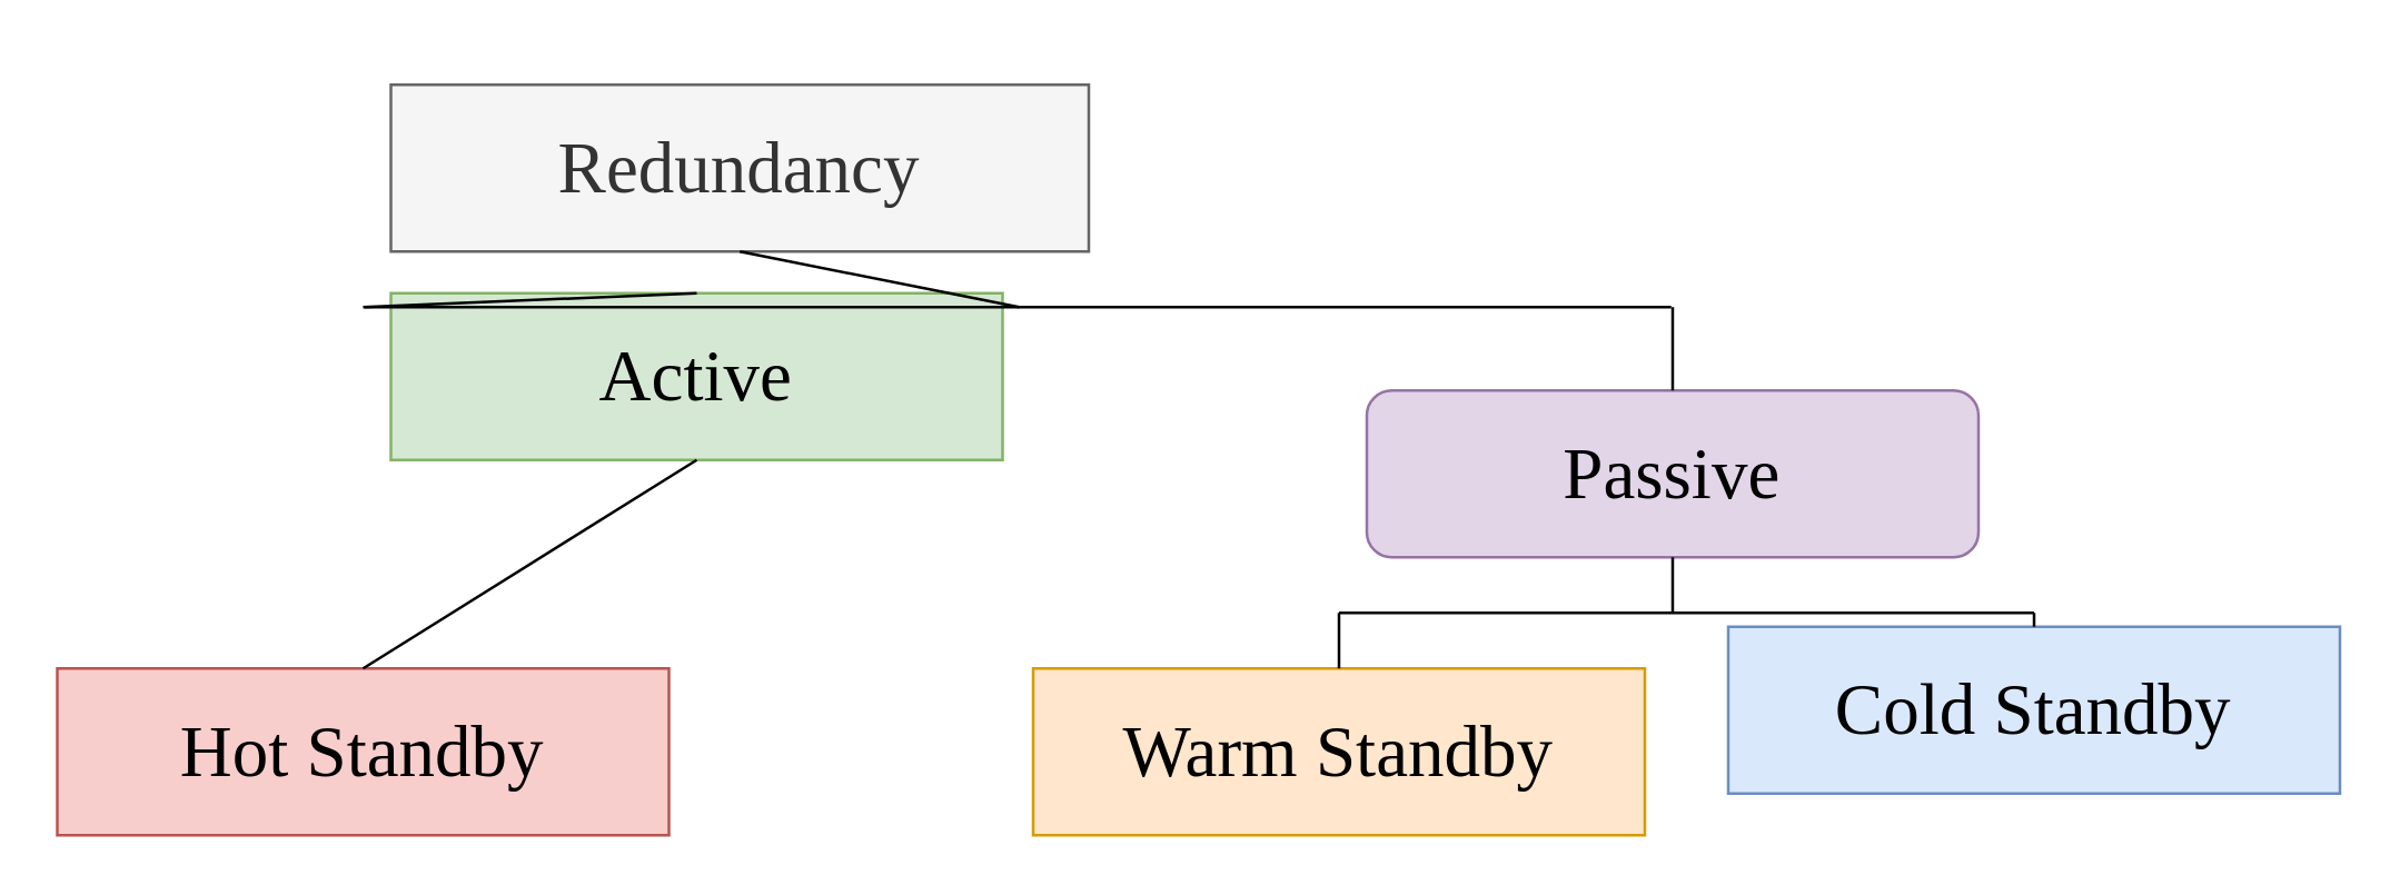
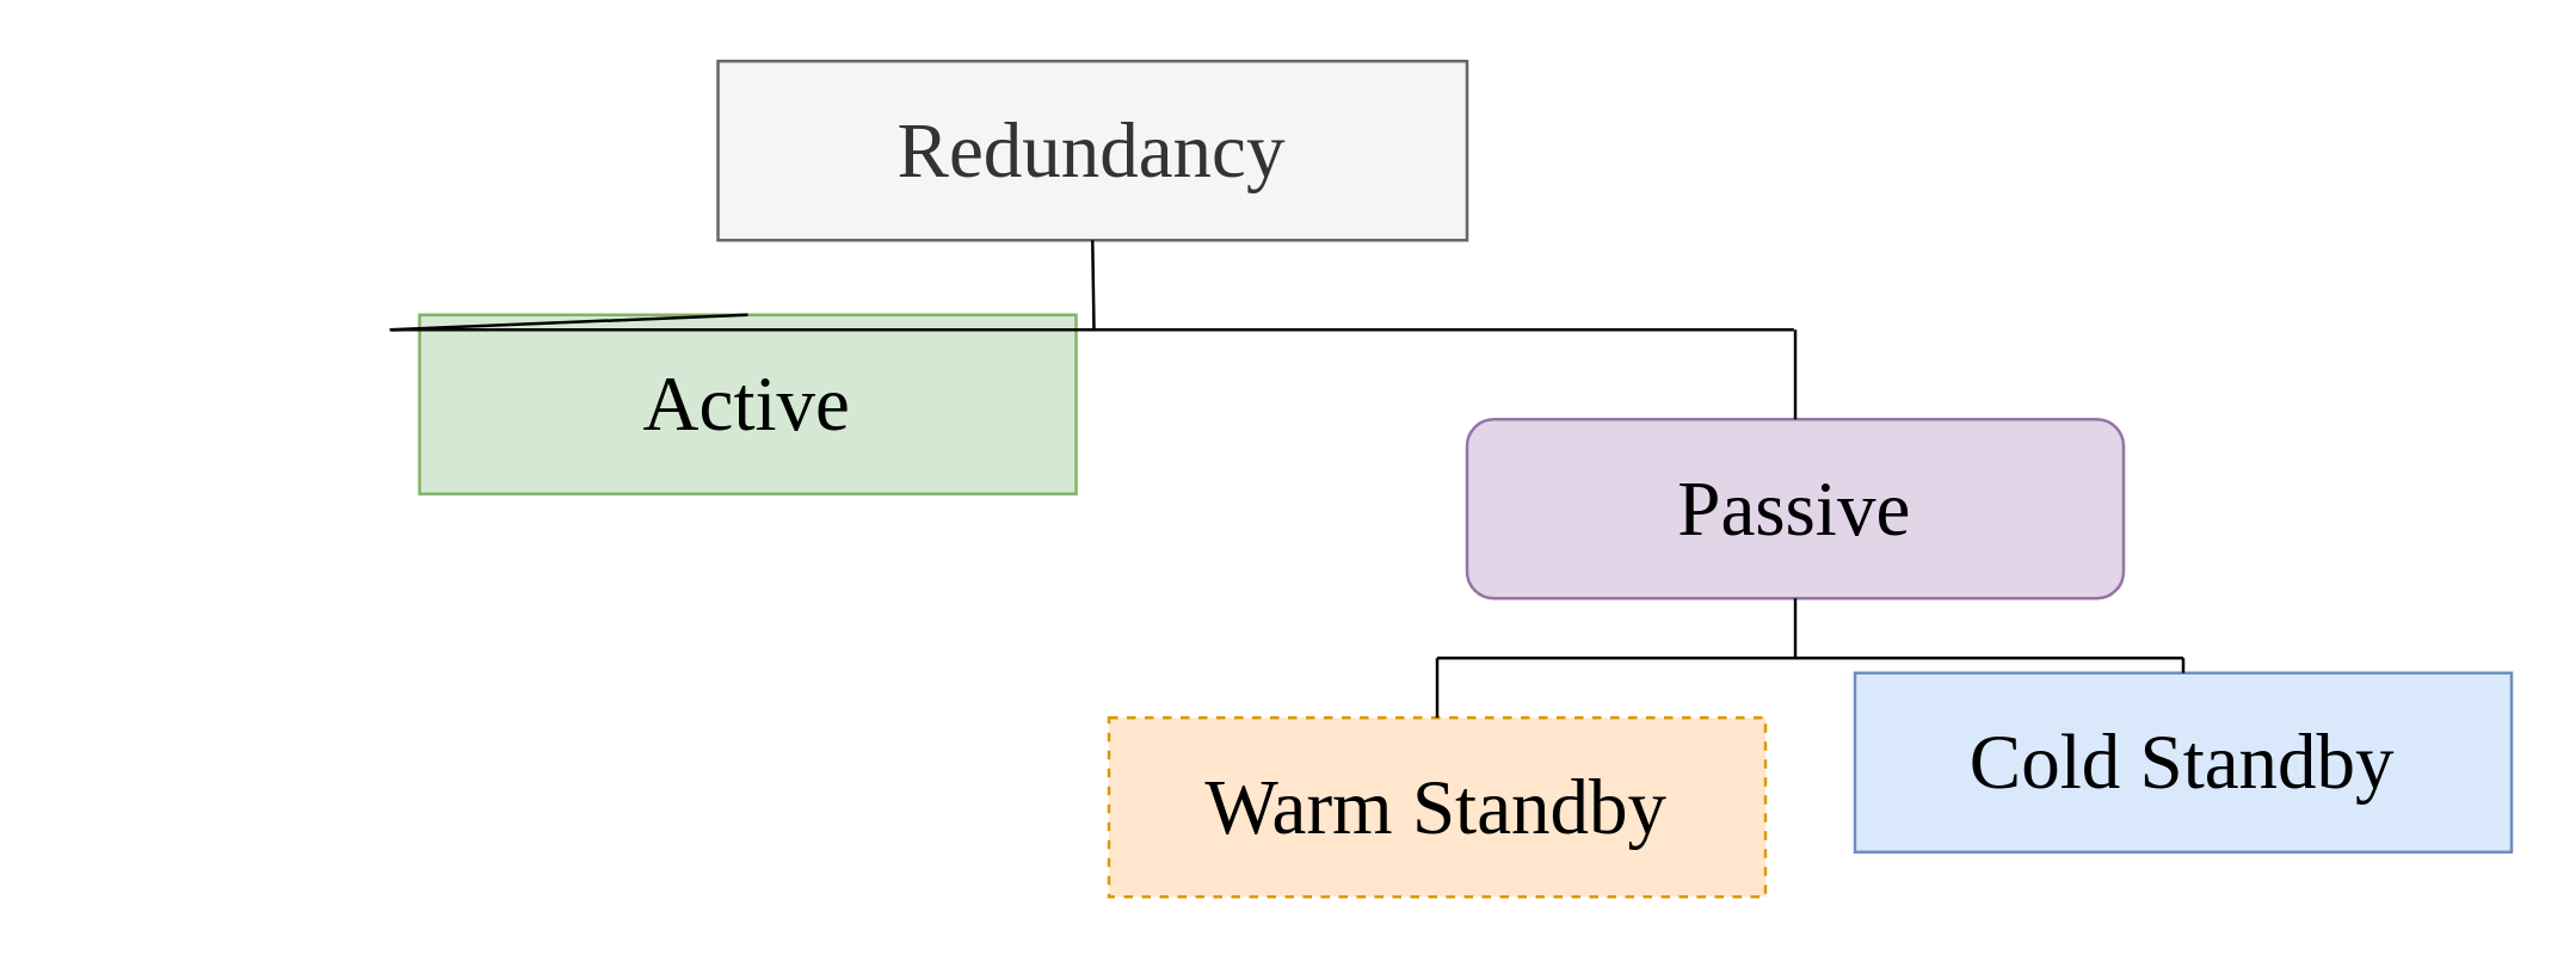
- <mxCell id="2" value="Redundancy" style="rounded=0;whiteSpace=wrap;html=1;fontFamily=Comic Sans MS;fontSize=26;fillColor=#f5f5f5;strokeColor=#666666;fontColor=#333333;" vertex="1" parent="1"><mxGeometry x="140" y="30" width="251" height="60" as="geometry" /></mxCell>
+ <mxCell id="2" value="Redundancy" style="rounded=0;whiteSpace=wrap;html=1;fontFamily=Comic Sans MS;fontSize=26;fillColor=#f5f5f5;strokeColor=#666666;fontColor=#333333;" vertex="1" parent="1"><mxGeometry x="240" y="20" width="251" height="60" as="geometry" /></mxCell>
- <mxCell id="12" value="" style="endArrow=none;html=1;fontFamily=Comic Sans MS;fontSize=26;entryX=0.5;entryY=1;entryDx=0;entryDy=0;exitX=0.5;exitY=0;exitDx=0;exitDy=0;" edge="1" parent="1" source="5" target="3"><mxGeometry width="50" height="50" relative="1" as="geometry"><mxPoint x="71" y="440" as="sourcePoint" /><mxPoint x="121" y="390" as="targetPoint" /></mxGeometry></mxCell>
- <mxCell id="5" value="Hot Standby" style="rounded=0;whiteSpace=wrap;html=1;fontFamily=Comic Sans MS;fontSize=26;fillColor=#f8cecc;strokeColor=#b85450;" vertex="1" parent="1"><mxGeometry x="20" y="240" width="220" height="60" as="geometry" /></mxCell>
- <mxCell id="6" value="Warm Standby" style="rounded=0;whiteSpace=wrap;html=1;fontFamily=Comic Sans MS;fontSize=26;fillColor=#ffe6cc;strokeColor=#d79b00;" vertex="1" parent="1"><mxGeometry x="371" y="240" width="220" height="60" as="geometry" /></mxCell>
+ <mxCell id="6" value="Warm Standby" style="rounded=0;whiteSpace=wrap;html=1;fontFamily=Comic Sans MS;fontSize=26;fillColor=#ffe6cc;strokeColor=#d79b00;dashed=1;" vertex="1" parent="1"><mxGeometry x="371" y="240" width="220" height="60" as="geometry" /></mxCell>
